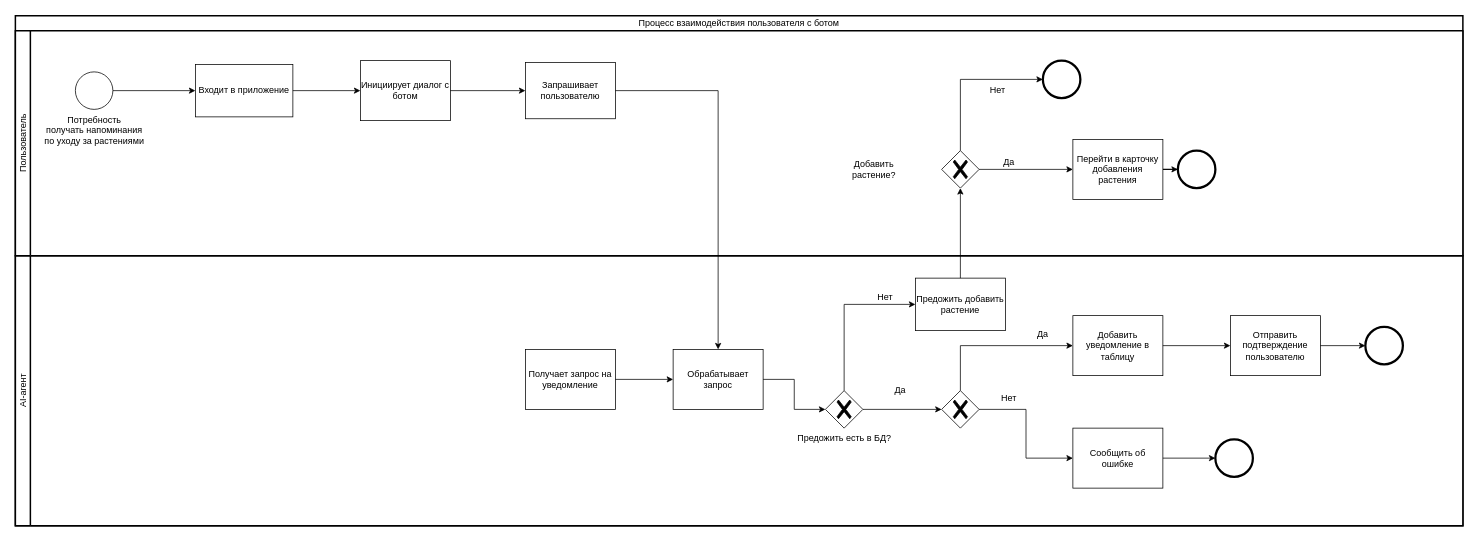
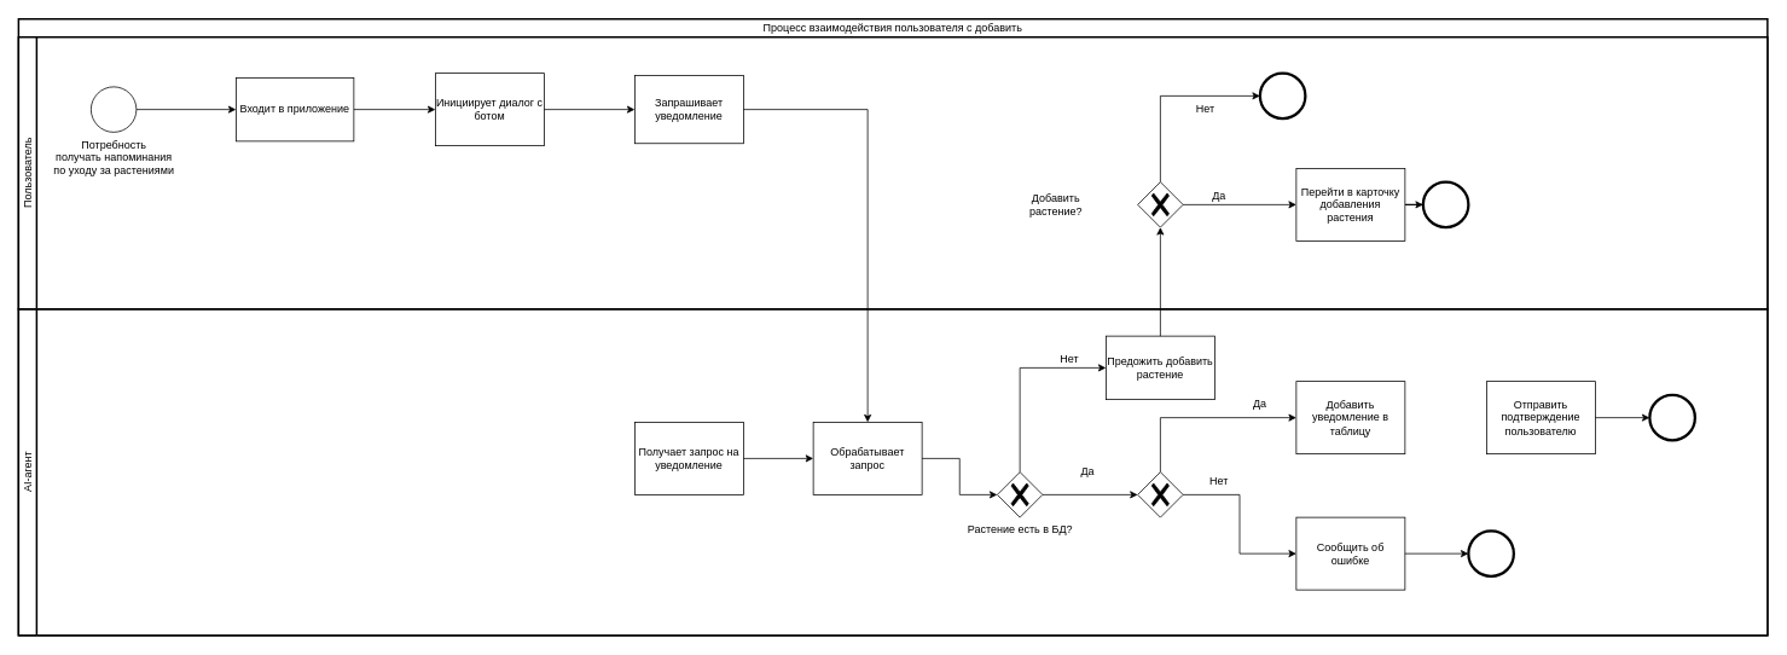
- <mxCell id="2" value="Процесс взаимодействия пользователя с ботом" style="swimlane;html=1;startSize=20;fontStyle=0;collapsible=0;horizontal=1;swimlaneLine=1;strokeWidth=2;swimlaneFillColor=#ffffff;whiteSpace=wrap;" parent="1" vertex="1"><mxGeometry x="20" y="20" width="1930" height="680" as="geometry" /></mxCell>
+ <mxCell id="2" value="Процесс взаимодействия пользователя с добавить" style="swimlane;html=1;startSize=20;fontStyle=0;collapsible=0;horizontal=1;swimlaneLine=1;strokeWidth=2;swimlaneFillColor=#ffffff;whiteSpace=wrap;" parent="1" vertex="1"><mxGeometry x="20" y="20" width="1930" height="680" as="geometry" /></mxCell>
- <mxCell id="33" value="Запрашивает пользователю" style="points=[[0.25,0,0],[0.5,0,0],[0.75,0,0],[1,0.25,0],[1,0.5,0],[1,0.75,0],[0.75,1,0],[0.5,1,0],[0.25,1,0],[0,0.75,0],[0,0.5,0],[0,0.25,0]];shape=mxgraph.bpmn.task2;whiteSpace=wrap;rectStyle=rounded;size=10;html=1;container=1;expand=0;collapsible=0;taskMarker=abstract;" parent="27" vertex="1"><mxGeometry x="680" y="42.5" width="120" height="75" as="geometry" /></mxCell>
+ <mxCell id="33" value="Запрашивает уведомление" style="points=[[0.25,0,0],[0.5,0,0],[0.75,0,0],[1,0.25,0],[1,0.5,0],[1,0.75,0],[0.75,1,0],[0.5,1,0],[0.25,1,0],[0,0.75,0],[0,0.5,0],[0,0.25,0]];shape=mxgraph.bpmn.task2;whiteSpace=wrap;rectStyle=rounded;size=10;html=1;container=1;expand=0;collapsible=0;taskMarker=abstract;" parent="27" vertex="1"><mxGeometry x="680" y="42.5" width="120" height="75" as="geometry" /></mxCell>
- <mxCell id="22" style="edgeStyle=orthogonalEdgeStyle;rounded=0;orthogonalLoop=1;jettySize=auto;html=1;entryX=0;entryY=0.5;entryDx=0;entryDy=0;entryPerimeter=0;" parent="3" source="16" target="21" edge="1"><mxGeometry relative="1" as="geometry" /></mxCell>
- <mxCell id="9" value="Предожить есть в БД?" style="points=[[0.25,0.25,0],[0.5,0,0],[0.75,0.25,0],[1,0.5,0],[0.75,0.75,0],[0.5,1,0],[0.25,0.75,0],[0,0.5,0]];shape=mxgraph.bpmn.gateway2;html=1;verticalLabelPosition=bottom;labelBackgroundColor=#ffffff;verticalAlign=top;align=center;perimeter=rhombusPerimeter;outlineConnect=0;outline=none;symbol=none;gwType=exclusive;" parent="3" vertex="1"><mxGeometry x="1080" y="180" width="50" height="50" as="geometry" /></mxCell>
+ <mxCell id="9" value="Растение есть в БД?" style="points=[[0.25,0.25,0],[0.5,0,0],[0.75,0.25,0],[1,0.5,0],[0.75,0.75,0],[0.5,1,0],[0.25,0.75,0],[0,0.5,0]];shape=mxgraph.bpmn.gateway2;html=1;verticalLabelPosition=bottom;labelBackgroundColor=#ffffff;verticalAlign=top;align=center;perimeter=rhombusPerimeter;outlineConnect=0;outline=none;symbol=none;gwType=exclusive;" parent="3" vertex="1"><mxGeometry x="1080" y="180" width="50" height="50" as="geometry" /></mxCell>
